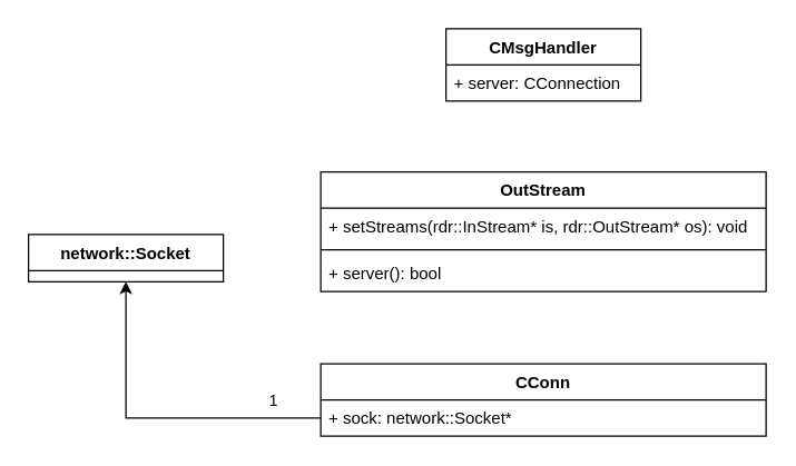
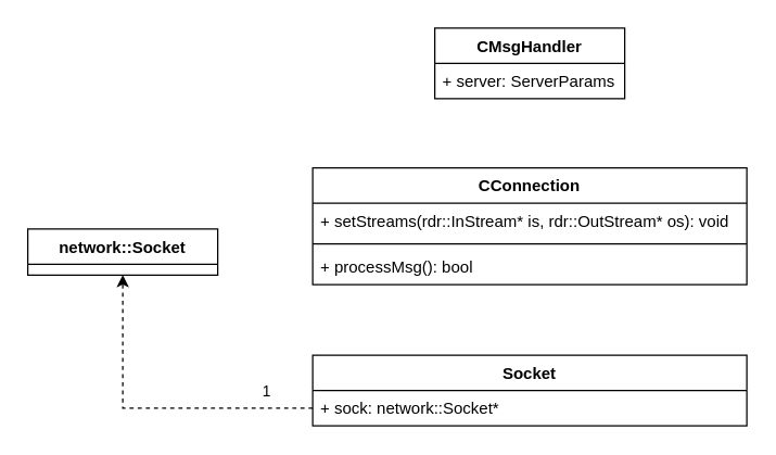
- <mxCell id="7" value="+ server: CConnection" style="text;strokeColor=none;fillColor=none;align=left;verticalAlign=top;spacingLeft=4;spacingRight=4;overflow=hidden;rotatable=0;points=[[0,0.5],[1,0.5]];portConstraint=eastwest;whiteSpace=wrap;html=1;" vertex="1" parent="6"><mxGeometry y="26" width="140" height="26" as="geometry" /></mxCell>
+ <mxCell id="7" value="+ server: ServerParams" style="text;strokeColor=none;fillColor=none;align=left;verticalAlign=top;spacingLeft=4;spacingRight=4;overflow=hidden;rotatable=0;points=[[0,0.5],[1,0.5]];portConstraint=eastwest;whiteSpace=wrap;html=1;" vertex="1" parent="6"><mxGeometry y="26" width="140" height="26" as="geometry" /></mxCell>
- <mxCell id="2" value="OutStream" style="swimlane;fontStyle=1;align=center;verticalAlign=top;childLayout=stackLayout;horizontal=1;startSize=26;horizontalStack=0;resizeParent=1;resizeParentMax=0;resizeLast=0;collapsible=1;marginBottom=0;whiteSpace=wrap;html=1;" vertex="1" parent="1"><mxGeometry x="230" y="123" width="320" height="86" as="geometry" /></mxCell>
+ <mxCell id="2" value="CConnection" style="swimlane;fontStyle=1;align=center;verticalAlign=top;childLayout=stackLayout;horizontal=1;startSize=26;horizontalStack=0;resizeParent=1;resizeParentMax=0;resizeLast=0;collapsible=1;marginBottom=0;whiteSpace=wrap;html=1;" vertex="1" parent="1"><mxGeometry x="230" y="123" width="320" height="86" as="geometry" /></mxCell>
- <mxCell id="5" value="+ server(): bool" style="text;strokeColor=none;fillColor=none;align=left;verticalAlign=top;spacingLeft=4;spacingRight=4;overflow=hidden;rotatable=0;points=[[0,0.5],[1,0.5]];portConstraint=eastwest;whiteSpace=wrap;html=1;" vertex="1" parent="2"><mxGeometry y="60" width="320" height="26" as="geometry" /></mxCell>
+ <mxCell id="5" value="+ processMsg(): bool" style="text;strokeColor=none;fillColor=none;align=left;verticalAlign=top;spacingLeft=4;spacingRight=4;overflow=hidden;rotatable=0;points=[[0,0.5],[1,0.5]];portConstraint=eastwest;whiteSpace=wrap;html=1;" vertex="1" parent="2"><mxGeometry y="60" width="320" height="26" as="geometry" /></mxCell>
- <mxCell id="10" value="CConn" style="swimlane;fontStyle=1;align=center;verticalAlign=top;childLayout=stackLayout;horizontal=1;startSize=26;horizontalStack=0;resizeParent=1;resizeParentMax=0;resizeLast=0;collapsible=1;marginBottom=0;whiteSpace=wrap;html=1;" vertex="1" parent="1"><mxGeometry x="230" y="261" width="320" height="52" as="geometry" /></mxCell>
+ <mxCell id="10" value="Socket" style="swimlane;fontStyle=1;align=center;verticalAlign=top;childLayout=stackLayout;horizontal=1;startSize=26;horizontalStack=0;resizeParent=1;resizeParentMax=0;resizeLast=0;collapsible=1;marginBottom=0;whiteSpace=wrap;html=1;" vertex="1" parent="1"><mxGeometry x="230" y="261" width="320" height="52" as="geometry" /></mxCell>
- <mxCell id="8" value="" style="edgeStyle=orthogonalEdgeStyle;rounded=0;orthogonalLoop=1;jettySize=auto;html=1;exitX=0;exitY=0.5;exitDx=0;exitDy=0;" edge="1" parent="1" source="11" target="12"><mxGeometry relative="1" as="geometry" /></mxCell>
+ <mxCell id="8" value="" style="edgeStyle=orthogonalEdgeStyle;rounded=0;orthogonalLoop=1;jettySize=auto;html=1;exitX=0;exitY=0.5;exitDx=0;exitDy=0;dashed=1;" edge="1" parent="1" source="11" target="12"><mxGeometry relative="1" as="geometry" /></mxCell>
